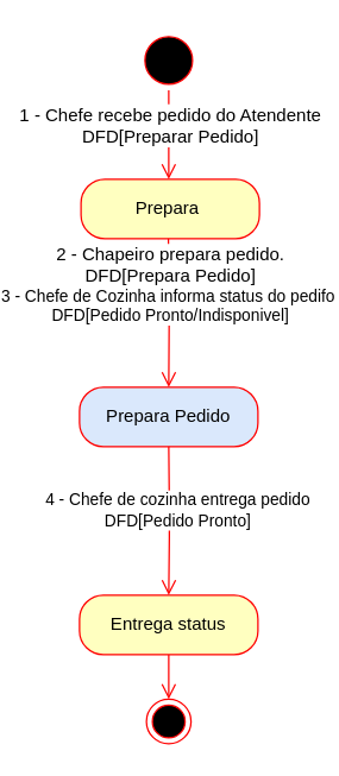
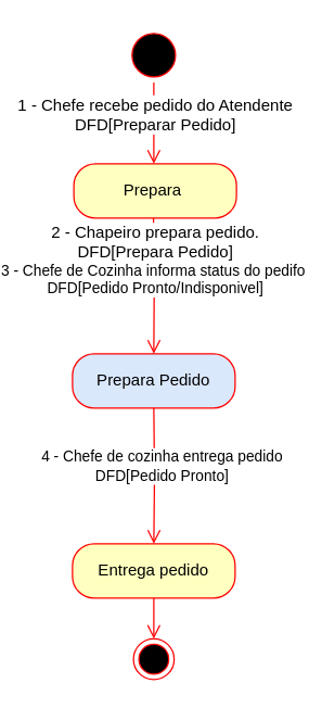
- <mxCell id="9" value="Entrega status" style="rounded=1;whiteSpace=wrap;html=1;arcSize=40;fontColor=#000000;fillColor=#ffffc0;strokeColor=#ff0000;" parent="1" vertex="1"><mxGeometry x="20" y="400" width="120" height="40" as="geometry" /></mxCell>
+ <mxCell id="9" value="Entrega pedido" style="rounded=1;whiteSpace=wrap;html=1;arcSize=40;fontColor=#000000;fillColor=#ffffc0;strokeColor=#ff0000;" parent="1" vertex="1"><mxGeometry x="20" y="400" width="120" height="40" as="geometry" /></mxCell>
